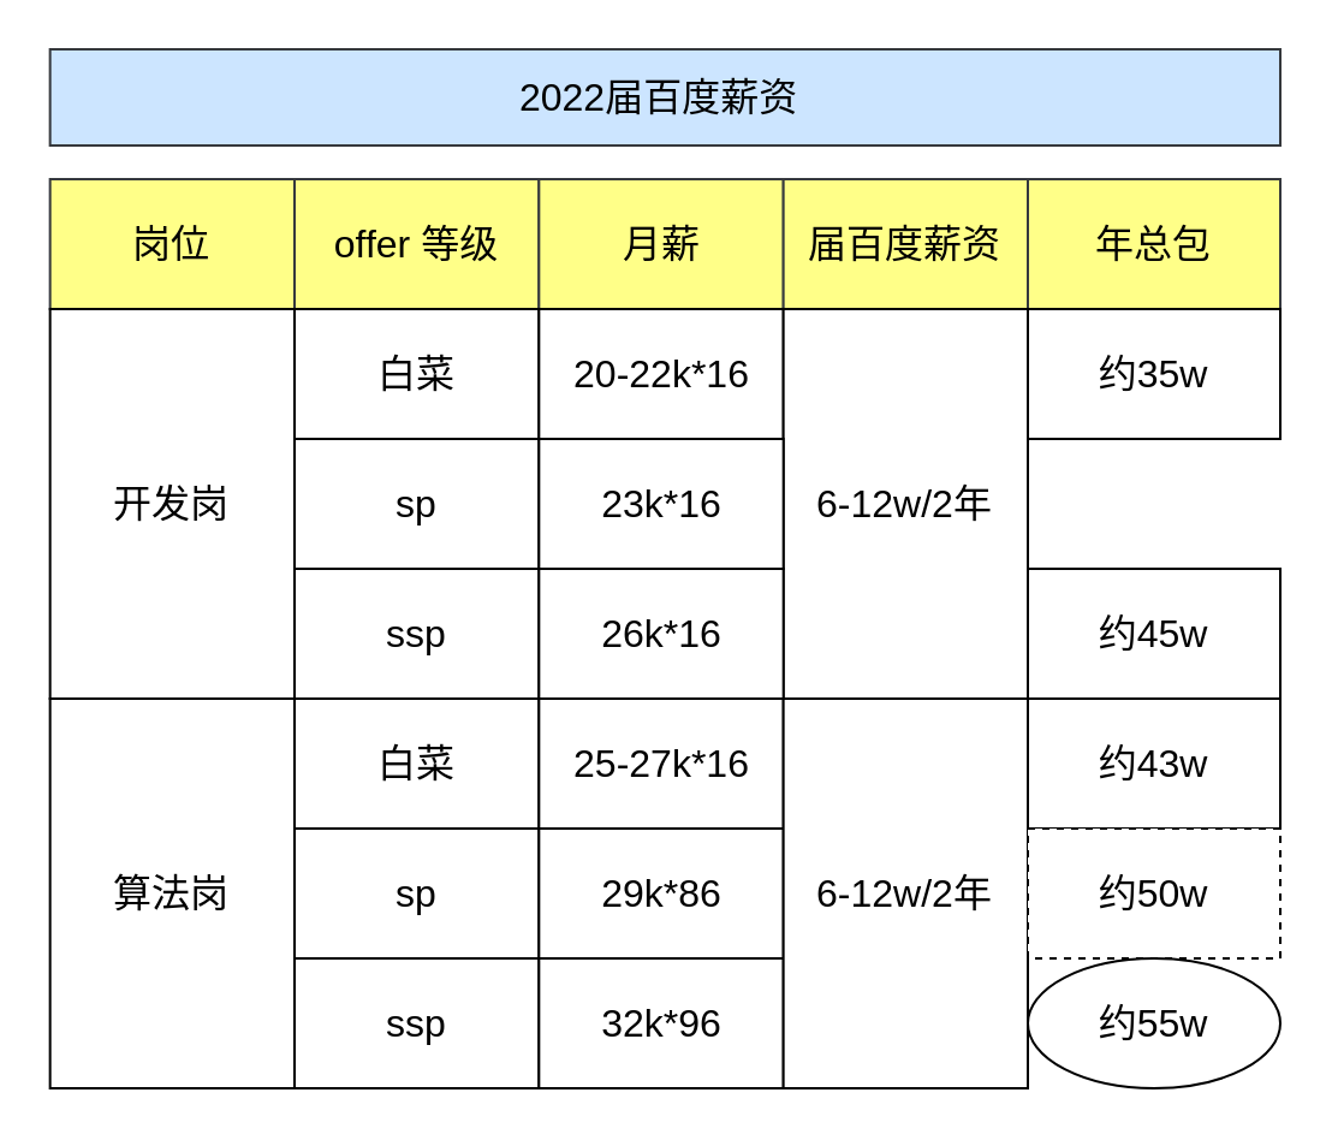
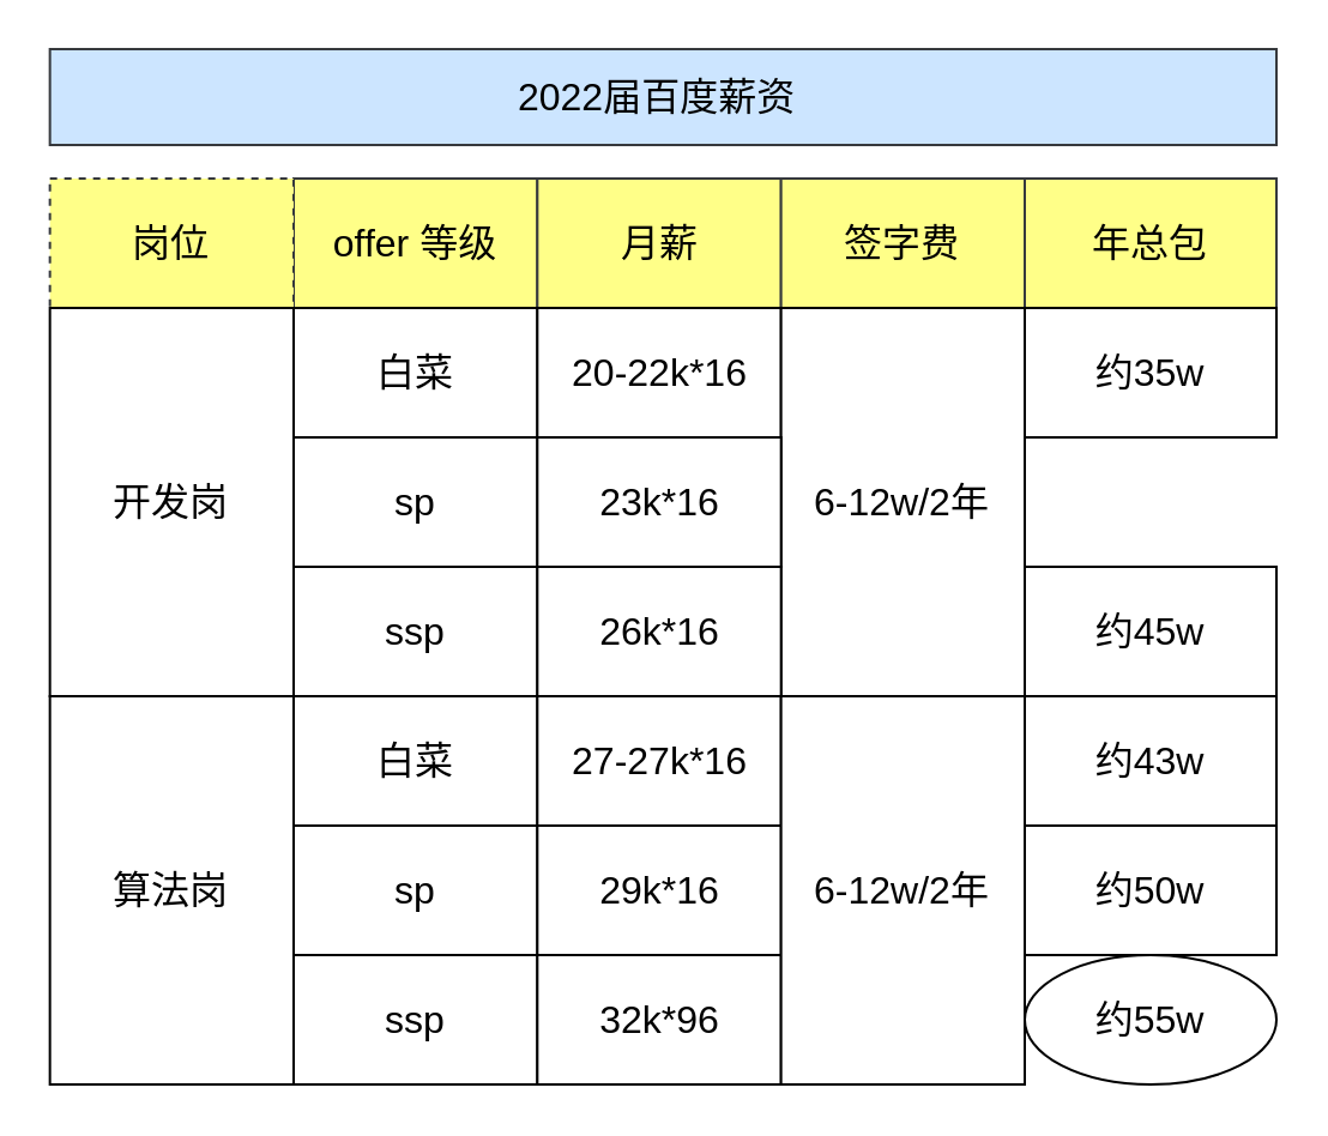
- <mxCell id="13" value="岗位" style="rounded=0;whiteSpace=wrap;html=1;fontSize=16;fillColor=#ffff88;strokeColor=#36393d;" parent="1" vertex="1"><mxGeometry x="20.33" y="74" width="101.667" height="54" as="geometry" /></mxCell>
+ <mxCell id="13" value="岗位" style="rounded=0;whiteSpace=wrap;html=1;fontSize=16;fillColor=#ffff88;strokeColor=#36393d;dashed=1;" parent="1" vertex="1"><mxGeometry x="20.33" y="74" width="101.667" height="54" as="geometry" /></mxCell>
- <mxCell id="5" value="届百度薪资" style="rounded=0;whiteSpace=wrap;html=1;fontSize=16;fillColor=#ffff88;strokeColor=#36393d;" parent="1" vertex="1"><mxGeometry x="325.33" y="74" width="101.667" height="54" as="geometry" /></mxCell>
+ <mxCell id="5" value="签字费" style="rounded=0;whiteSpace=wrap;html=1;fontSize=16;fillColor=#ffff88;strokeColor=#36393d;" parent="1" vertex="1"><mxGeometry x="325.33" y="74" width="101.667" height="54" as="geometry" /></mxCell>
- <mxCell id="18" value="25-27k*16" style="rounded=0;whiteSpace=wrap;html=1;fontSize=16;" parent="1" vertex="1"><mxGeometry x="223.667" y="290" width="101.667" height="54" as="geometry" /></mxCell>
+ <mxCell id="18" value="27-27k*16" style="rounded=0;whiteSpace=wrap;html=1;fontSize=16;" parent="1" vertex="1"><mxGeometry x="223.667" y="290" width="101.667" height="54" as="geometry" /></mxCell>
- <mxCell id="19" value="29k*86" style="rounded=0;whiteSpace=wrap;html=1;fontSize=16;" parent="1" vertex="1"><mxGeometry x="223.667" y="344" width="101.667" height="54" as="geometry" /></mxCell>
+ <mxCell id="19" value="29k*16" style="rounded=0;whiteSpace=wrap;html=1;fontSize=16;" parent="1" vertex="1"><mxGeometry x="223.667" y="344" width="101.667" height="54" as="geometry" /></mxCell>
- <mxCell id="27" value="约50w" style="rounded=0;whiteSpace=wrap;html=1;fontSize=16;dashed=1;" parent="1" vertex="1"><mxGeometry x="427" y="344" width="105" height="54" as="geometry" /></mxCell>
+ <mxCell id="27" value="约50w" style="rounded=0;whiteSpace=wrap;html=1;fontSize=16;" parent="1" vertex="1"><mxGeometry x="427" y="344" width="105" height="54" as="geometry" /></mxCell>
